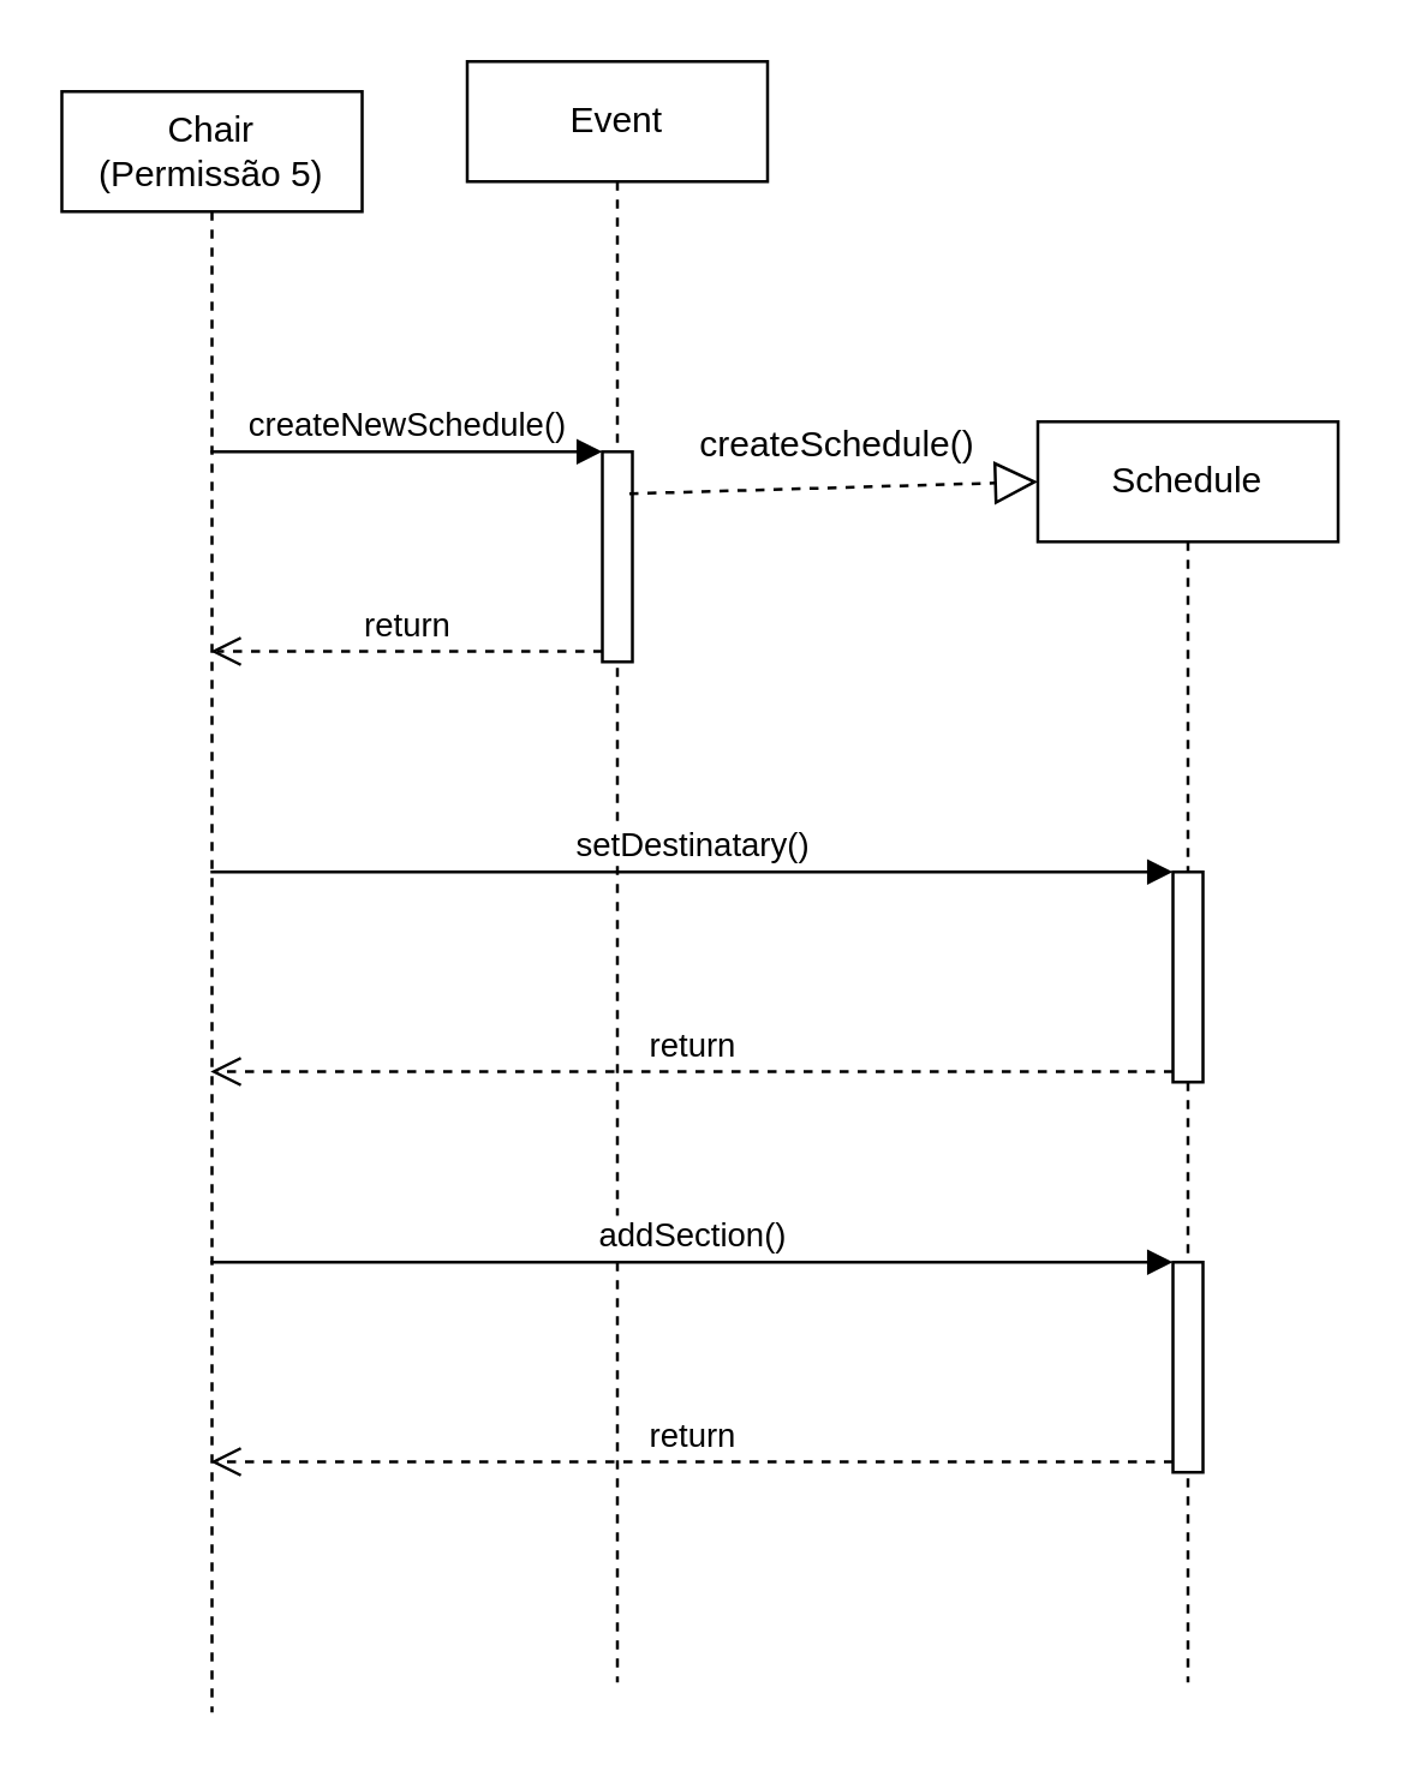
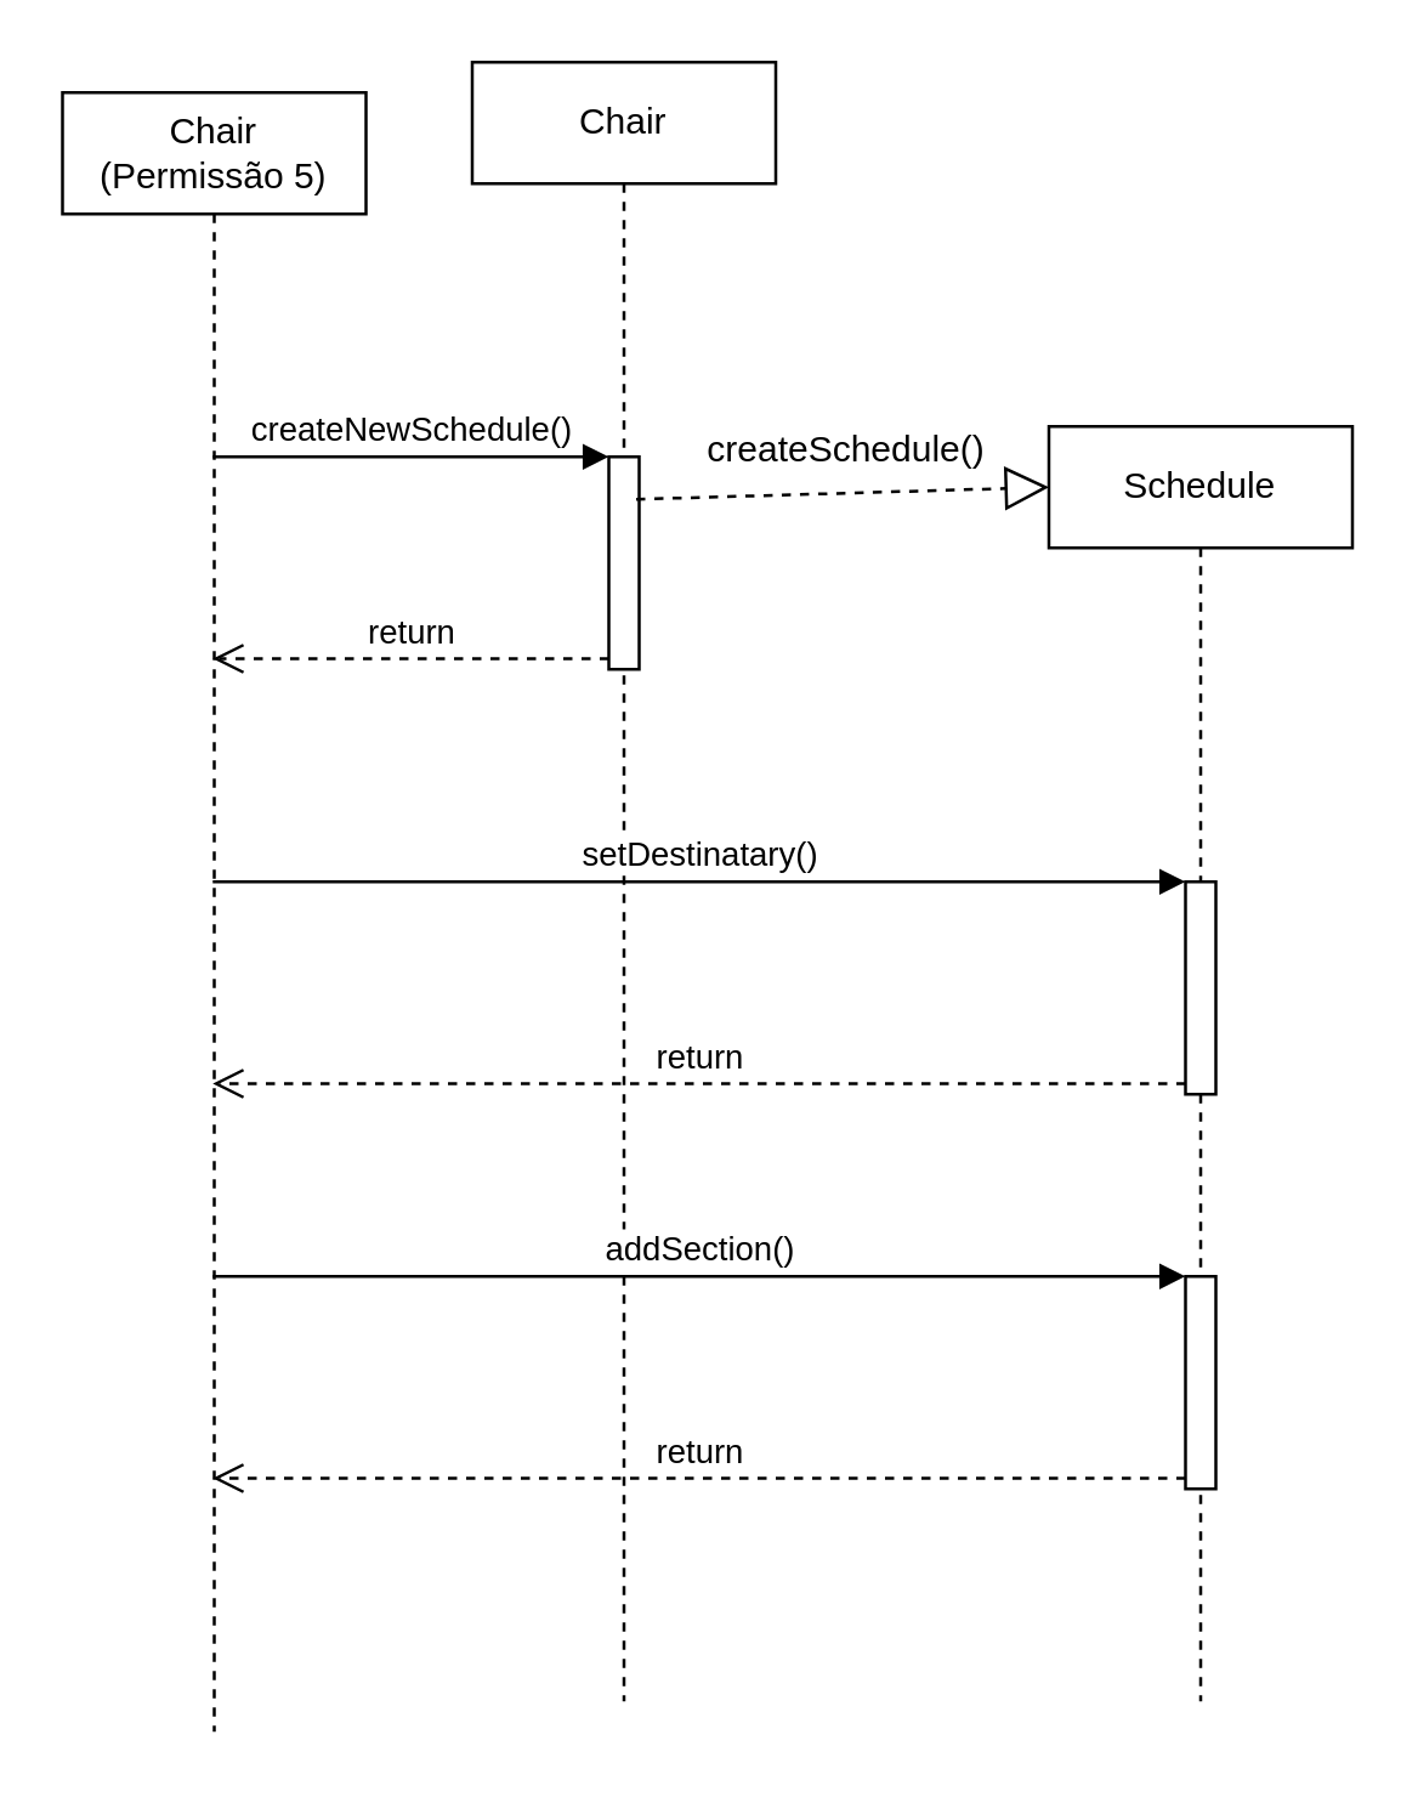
- <mxCell id="3" value="Event" style="shape=umlLifeline;perimeter=lifelinePerimeter;whiteSpace=wrap;html=1;container=1;collapsible=0;recursiveResize=0;outlineConnect=0;" vertex="1" parent="1"><mxGeometry x="155" y="20" width="100" height="540" as="geometry" /></mxCell>
+ <mxCell id="3" value="Chair" style="shape=umlLifeline;perimeter=lifelinePerimeter;whiteSpace=wrap;html=1;container=1;collapsible=0;recursiveResize=0;outlineConnect=0;" vertex="1" parent="1"><mxGeometry x="155" y="20" width="100" height="540" as="geometry" /></mxCell>
